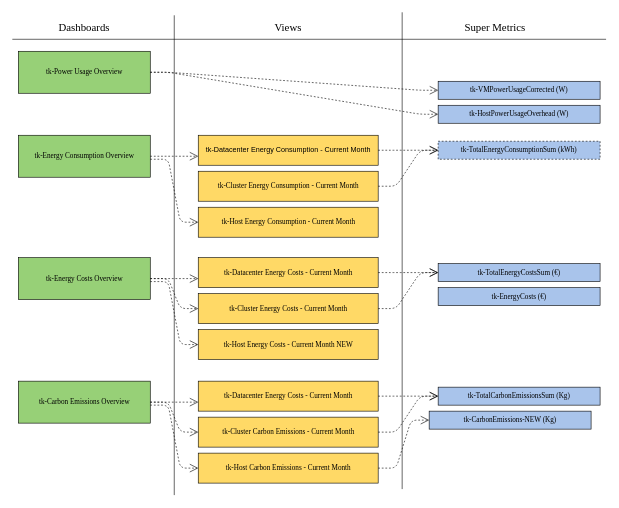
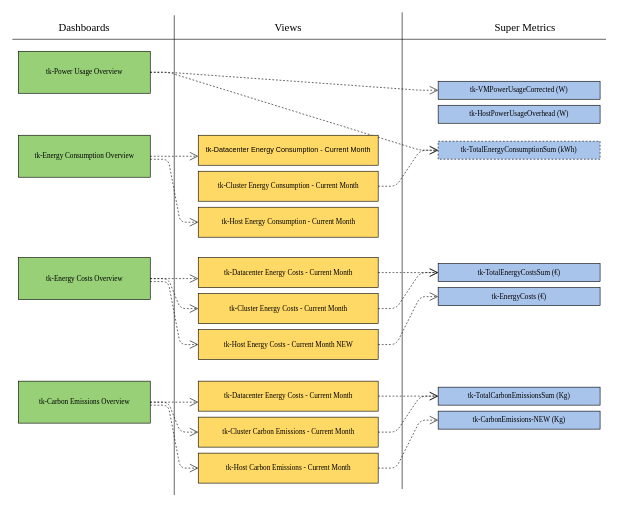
- <mxCell id="8" value="&lt;font style=&quot;font-size: 18px&quot; face=&quot;Verdana&quot;&gt;Super Metrics&lt;/font&gt;" style="text;html=1;strokeColor=none;fillColor=none;align=center;verticalAlign=middle;whiteSpace=wrap;rounded=0;" vertex="1" parent="1"><mxGeometry x="760" y="35" width="130" height="20" as="geometry" /></mxCell>
+ <mxCell id="8" value="&lt;font style=&quot;font-size: 18px&quot; face=&quot;Verdana&quot;&gt;Super Metrics&lt;/font&gt;" style="text;html=1;strokeColor=none;fillColor=none;align=center;verticalAlign=middle;whiteSpace=wrap;rounded=0;" vertex="1" parent="1"><mxGeometry x="810" y="35" width="130" height="20" as="geometry" /></mxCell>
- <mxCell id="15" value="" style="endArrow=open;endSize=12;dashed=1;html=1;entryX=0;entryY=0.5;entryDx=0;entryDy=0;exitX=1;exitY=0.5;exitDx=0;exitDy=0;edgeStyle=entityRelationEdgeStyle;" edge="1" parent="1" source="2" target="13"><mxGeometry width="160" relative="1" as="geometry"><mxPoint x="280" y="130" as="sourcePoint" /><mxPoint x="775" y="160" as="targetPoint" /></mxGeometry></mxCell>
+ <mxCell id="15" value="" style="endArrow=open;endSize=12;dashed=1;html=1;exitX=1;exitY=0.5;exitDx=0;exitDy=0;edgeStyle=entityRelationEdgeStyle;" edge="1" parent="1" source="2" target="21"><mxGeometry width="160" relative="1" as="geometry"><mxPoint x="280" y="130" as="sourcePoint" /><mxPoint x="775" y="160" as="targetPoint" /></mxGeometry></mxCell>
- <mxCell id="23" value="" style="endArrow=open;endSize=12;dashed=1;html=1;edgeStyle=entityRelationEdgeStyle;entryX=0;entryY=0.5;entryDx=0;entryDy=0;exitX=1;exitY=0.5;exitDx=0;exitDy=0;" edge="1" parent="1" source="16" target="21"><mxGeometry width="160" relative="1" as="geometry"><mxPoint x="770" y="405" as="sourcePoint" /><mxPoint x="850" y="510" as="targetPoint" /></mxGeometry></mxCell>
+ <mxCell id="33" value="" style="endArrow=open;endSize=12;dashed=1;html=1;edgeStyle=entityRelationEdgeStyle;exitX=1;exitY=0.5;exitDx=0;exitDy=0;entryX=0;entryY=0.5;entryDx=0;entryDy=0;" edge="1" parent="1" source="29" target="45"><mxGeometry width="160" relative="1" as="geometry"><mxPoint x="640" y="524" as="sourcePoint" /><mxPoint x="730" y="455" as="targetPoint" /></mxGeometry></mxCell>
- <mxCell id="44" value="&lt;font face=&quot;Metropolis&quot;&gt;tk-CarbonEmissions-NEW (Kg)&lt;/font&gt;" style="rounded=0;whiteSpace=wrap;html=1;fillColor=#A9C4EB;" vertex="1" parent="1"><mxGeometry x="715" y="685" width="270" height="30" as="geometry" /></mxCell>
+ <mxCell id="44" value="&lt;font face=&quot;Metropolis&quot;&gt;tk-CarbonEmissions-NEW (Kg)&lt;/font&gt;" style="rounded=0;whiteSpace=wrap;html=1;fillColor=#A9C4EB;" vertex="1" parent="1"><mxGeometry x="730" y="685" width="270" height="30" as="geometry" /></mxCell>
